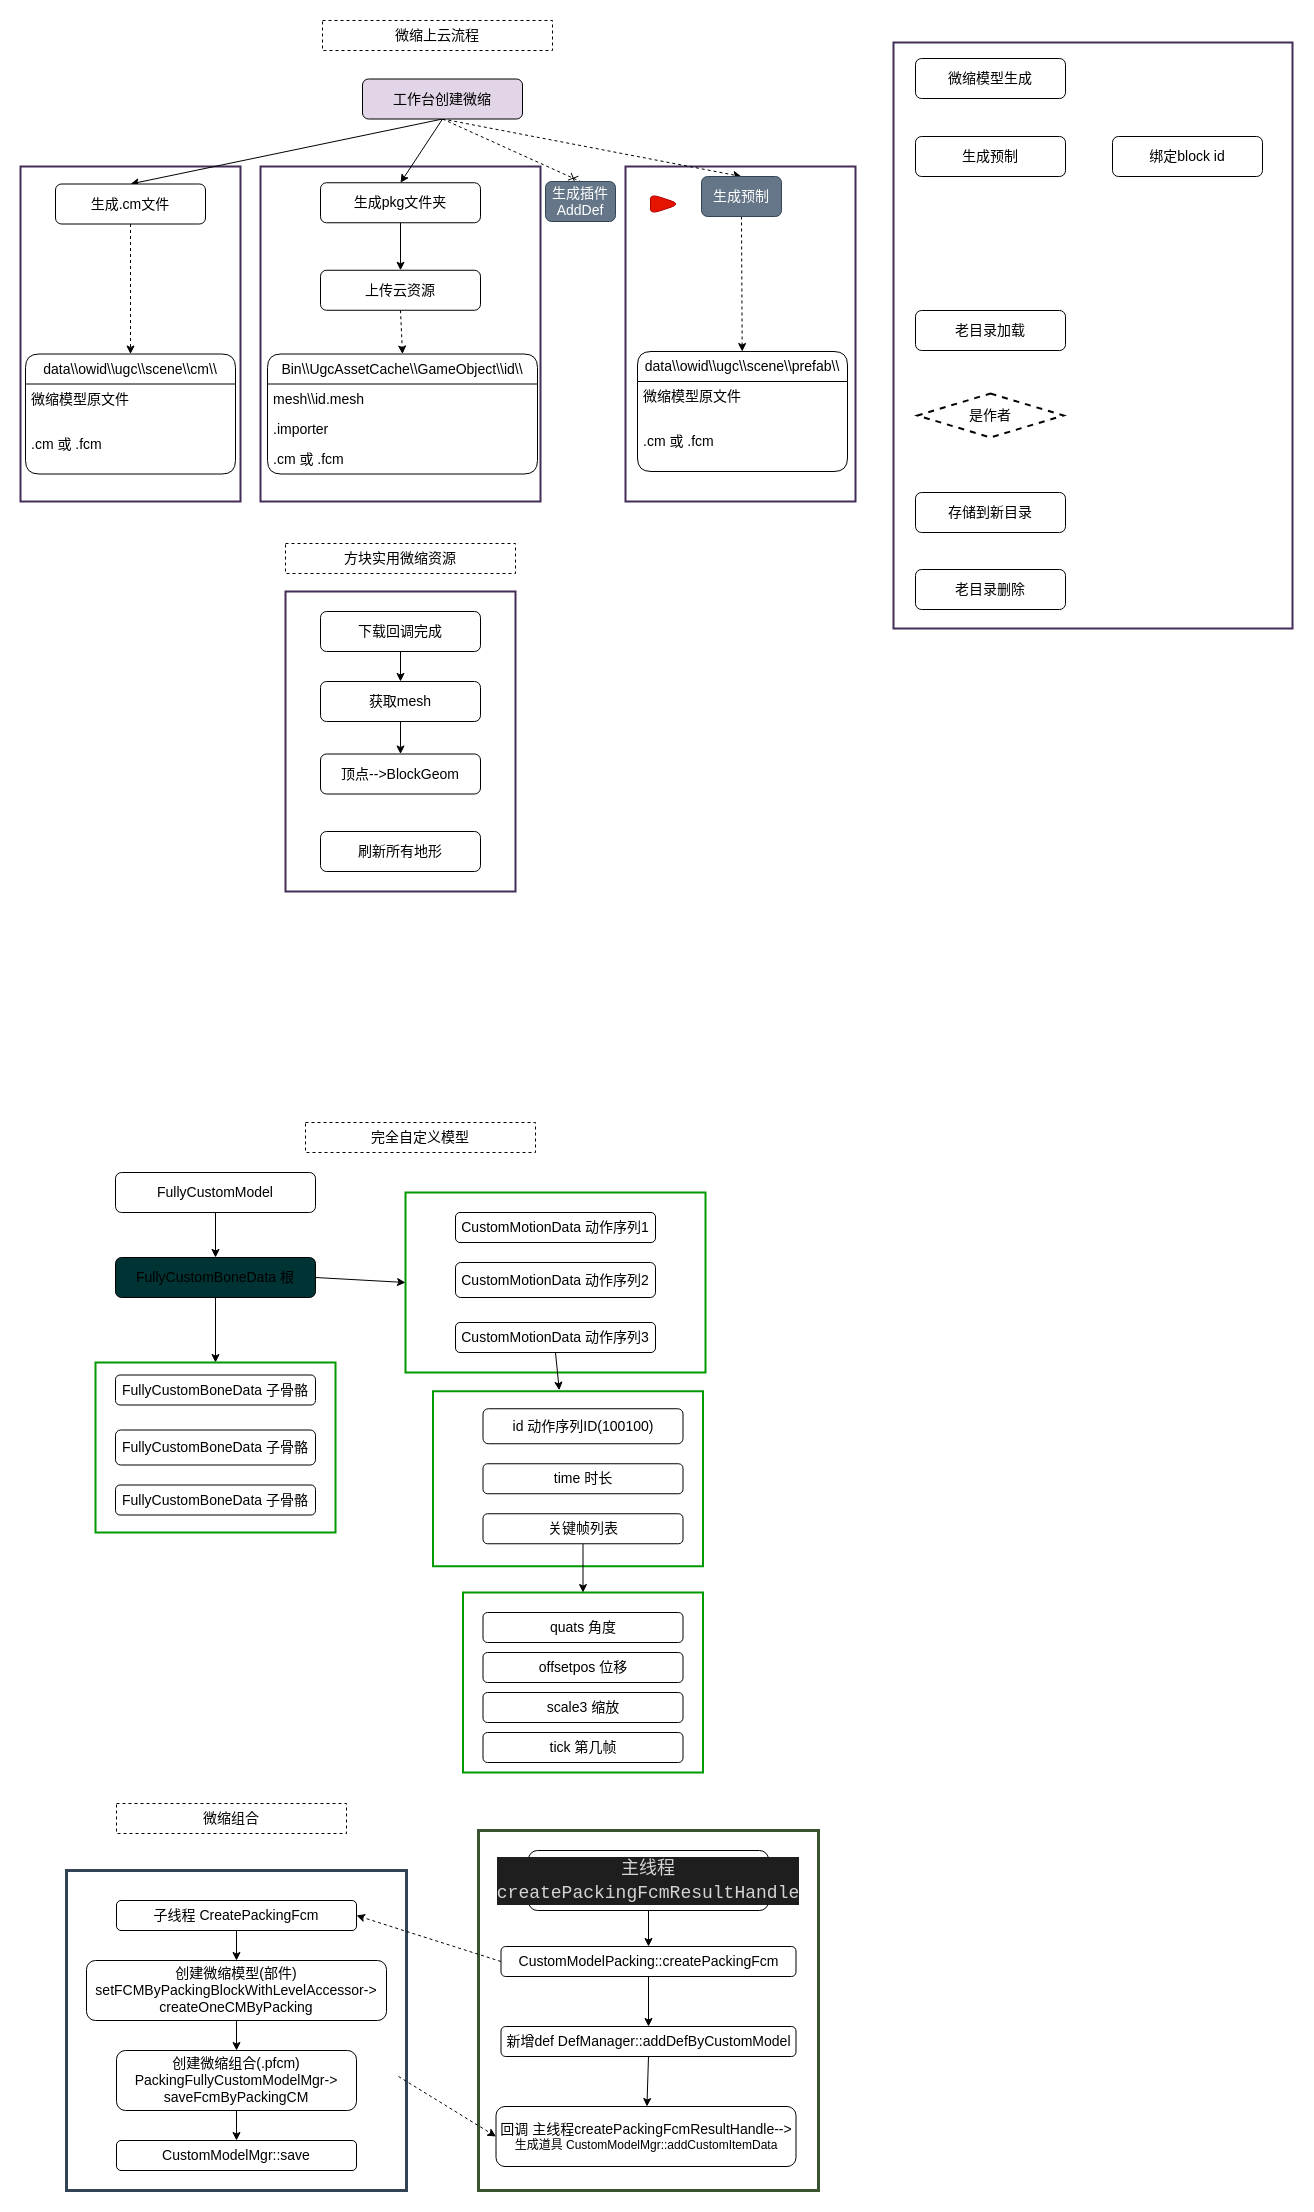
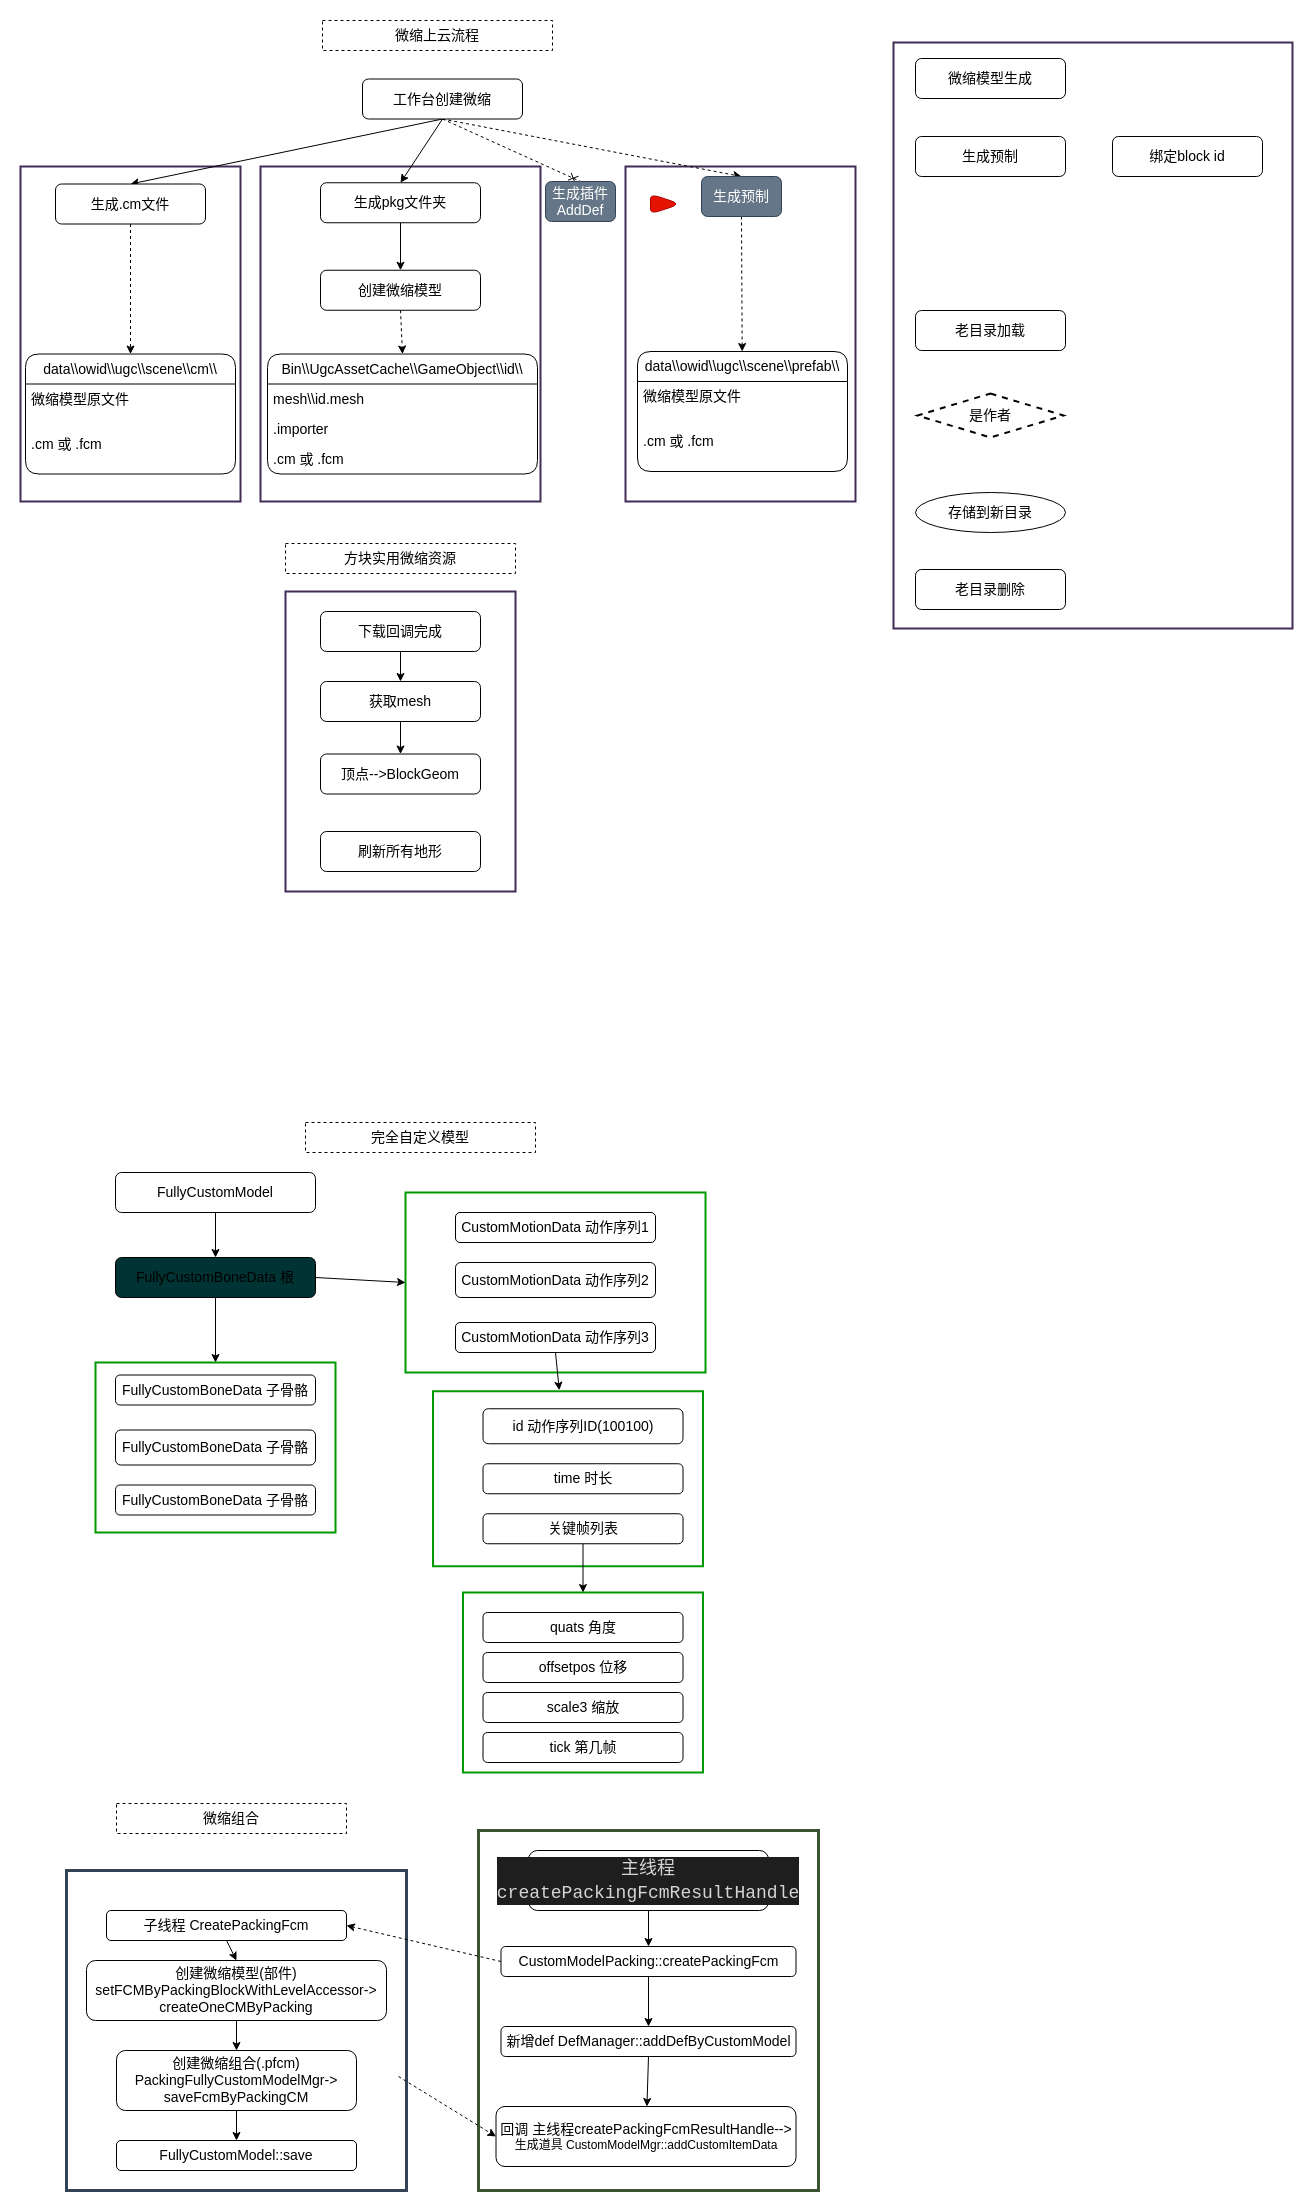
- <mxCell id="38" value="&lt;span style=&quot;font-size: 14px;&quot;&gt;工作台创建微缩&lt;/span&gt;" style="rounded=1;whiteSpace=wrap;html=1;fillColor=#e1d5e7;" vertex="1" parent="1"><mxGeometry x="362" y="78.5" width="160" height="40" as="geometry" /></mxCell>
+ <mxCell id="38" value="&lt;span style=&quot;font-size: 14px;&quot;&gt;工作台创建微缩&lt;/span&gt;" style="rounded=1;whiteSpace=wrap;html=1;" vertex="1" parent="1"><mxGeometry x="362" y="78.5" width="160" height="40" as="geometry" /></mxCell>
- <mxCell id="62" value="&lt;span style=&quot;font-size: 14px;&quot;&gt;上传云资源&lt;/span&gt;" style="rounded=1;whiteSpace=wrap;html=1;" vertex="1" parent="1"><mxGeometry x="320" y="269.75" width="160" height="40" as="geometry" /></mxCell>
+ <mxCell id="62" value="&lt;span style=&quot;font-size: 14px;&quot;&gt;创建微缩模型&lt;/span&gt;" style="rounded=1;whiteSpace=wrap;html=1;" vertex="1" parent="1"><mxGeometry x="320" y="269.75" width="160" height="40" as="geometry" /></mxCell>
- <mxCell id="88" value="&lt;span style=&quot;font-size: 14px;&quot;&gt;存储到新目录&lt;/span&gt;" style="rounded=1;whiteSpace=wrap;html=1;" vertex="1" parent="1"><mxGeometry x="915" y="492" width="150" height="40" as="geometry" /></mxCell>
+ <mxCell id="88" value="&lt;span style=&quot;font-size: 14px;&quot;&gt;存储到新目录&lt;/span&gt;" style="ellipse;whiteSpace=wrap;html=1;" vertex="1" parent="1"><mxGeometry x="915" y="492" width="150" height="40" as="geometry" /></mxCell>
- <mxCell id="44" value="&lt;font style=&quot;font-size: 14px;&quot;&gt;子线程 CreatePackingFcm&lt;/font&gt;" style="rounded=1;whiteSpace=wrap;html=1;" vertex="1" parent="1"><mxGeometry x="116" y="1900" width="240" height="30" as="geometry" /></mxCell>
+ <mxCell id="44" value="&lt;font style=&quot;font-size: 14px;&quot;&gt;子线程 CreatePackingFcm&lt;/font&gt;" style="rounded=1;whiteSpace=wrap;html=1;" vertex="1" parent="1"><mxGeometry x="106" y="1910" width="240" height="30" as="geometry" /></mxCell>
- <mxCell id="49" value="&lt;span style=&quot;font-size: 14px;&quot;&gt;CustomModelMgr::save&lt;/span&gt;" style="rounded=1;whiteSpace=wrap;html=1;" vertex="1" parent="1"><mxGeometry x="116" y="2140" width="240" height="30" as="geometry" /></mxCell>
+ <mxCell id="49" value="&lt;span style=&quot;font-size: 14px;&quot;&gt;FullyCustomModel::save&lt;/span&gt;" style="rounded=1;whiteSpace=wrap;html=1;" vertex="1" parent="1"><mxGeometry x="116" y="2140" width="240" height="30" as="geometry" /></mxCell>
